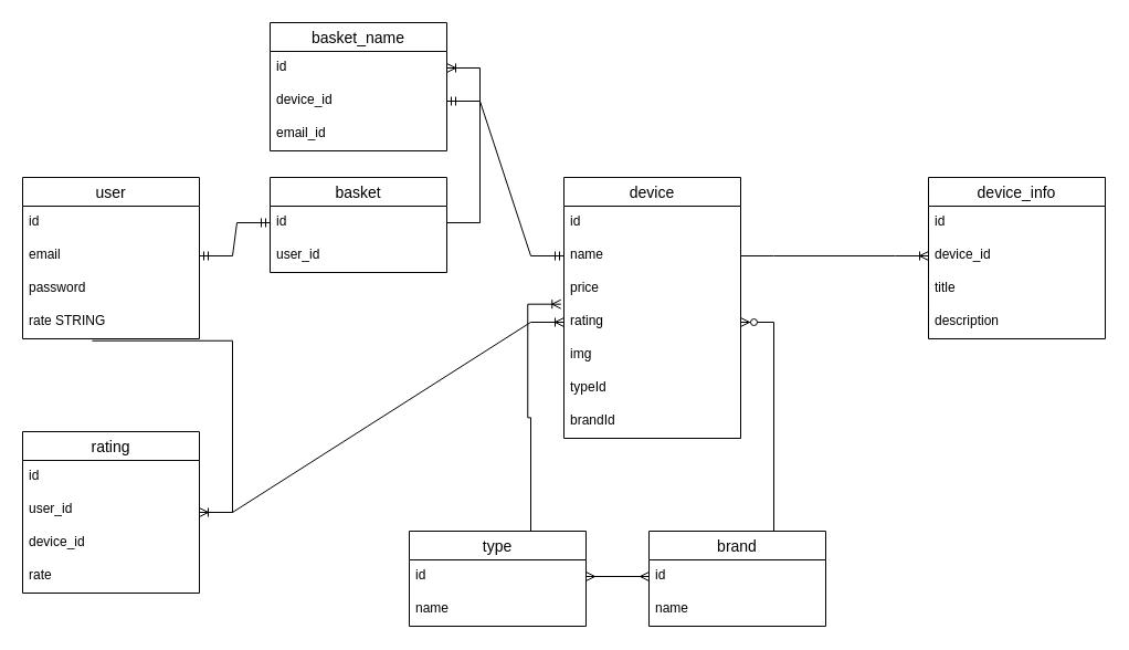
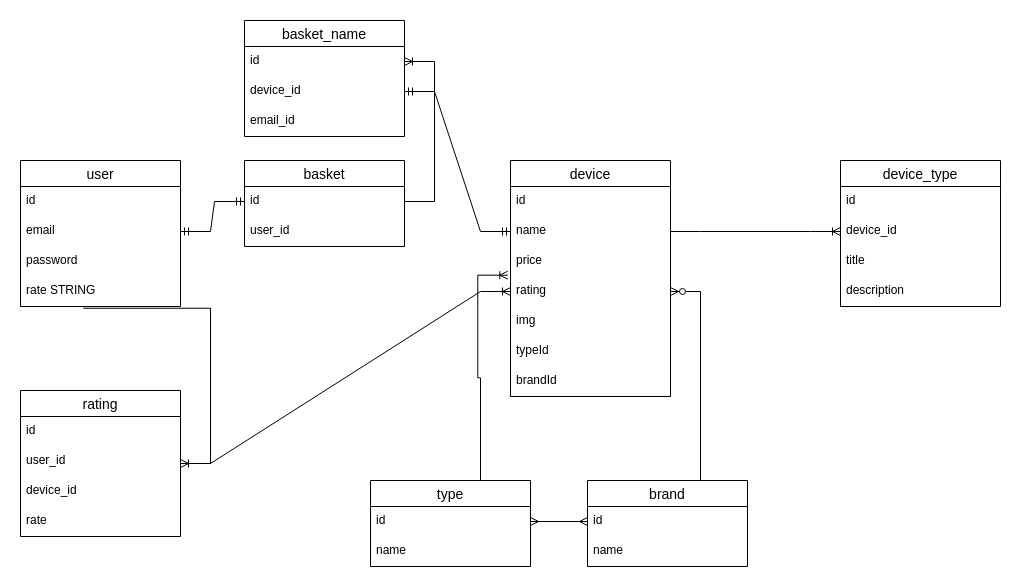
- <mxCell id="28" value="device_info" style="swimlane;fontStyle=0;childLayout=stackLayout;horizontal=1;startSize=26;horizontalStack=0;resizeParent=1;resizeParentMax=0;resizeLast=0;collapsible=1;marginBottom=0;align=center;fontSize=14;" vertex="1" parent="1"><mxGeometry x="840" y="160" width="160" height="146" as="geometry" /></mxCell>
+ <mxCell id="28" value="device_type" style="swimlane;fontStyle=0;childLayout=stackLayout;horizontal=1;startSize=26;horizontalStack=0;resizeParent=1;resizeParentMax=0;resizeLast=0;collapsible=1;marginBottom=0;align=center;fontSize=14;" vertex="1" parent="1"><mxGeometry x="840" y="160" width="160" height="146" as="geometry" /></mxCell>
